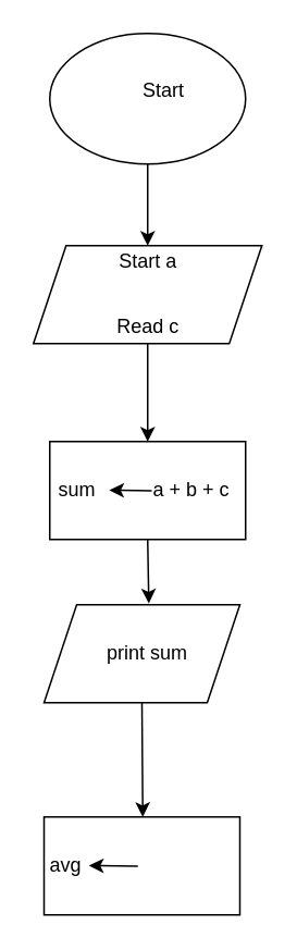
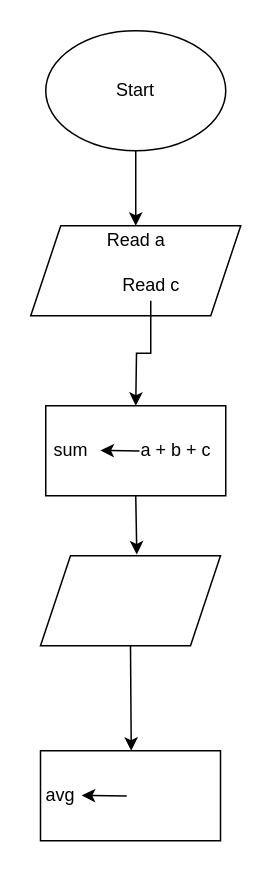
- <mxCell id="4" value="Start" style="text;html=1;strokeColor=none;fillColor=none;align=center;verticalAlign=middle;whiteSpace=wrap;rounded=0;" vertex="1" parent="1"><mxGeometry x="80" y="45" width="40" height="20" as="geometry" /></mxCell>
+ <mxCell id="4" value="Start" style="text;html=1;strokeColor=none;fillColor=none;align=center;verticalAlign=middle;whiteSpace=wrap;rounded=0;" vertex="1" parent="1"><mxGeometry x="70" y="50" width="40" height="20" as="geometry" /></mxCell>
- <mxCell id="6" value="Start a" style="text;html=1;strokeColor=none;fillColor=none;align=center;verticalAlign=middle;whiteSpace=wrap;rounded=0;" vertex="1" parent="1"><mxGeometry x="33.5" y="150" width="113" height="20" as="geometry" /></mxCell>
+ <mxCell id="6" value="Read a" style="text;html=1;strokeColor=none;fillColor=none;align=center;verticalAlign=middle;whiteSpace=wrap;rounded=0;" vertex="1" parent="1"><mxGeometry x="33.5" y="150" width="113" height="20" as="geometry" /></mxCell>
- <mxCell id="8" value="Read c" style="text;html=1;strokeColor=none;fillColor=none;align=center;verticalAlign=middle;whiteSpace=wrap;rounded=0;" vertex="1" parent="1"><mxGeometry x="38.5" y="190" width="103" height="20" as="geometry" /></mxCell>
+ <mxCell id="8" value="Read c" style="text;html=1;strokeColor=none;fillColor=none;align=center;verticalAlign=middle;whiteSpace=wrap;rounded=0;" vertex="1" parent="1"><mxGeometry x="48.5" y="180" width="103" height="20" as="geometry" /></mxCell>
- <mxCell id="14" value="print sum" style="text;html=1;strokeColor=none;fillColor=none;align=center;verticalAlign=middle;whiteSpace=wrap;rounded=0;" vertex="1" parent="1"><mxGeometry x="60" y="390" width="60" height="20" as="geometry" /></mxCell>
